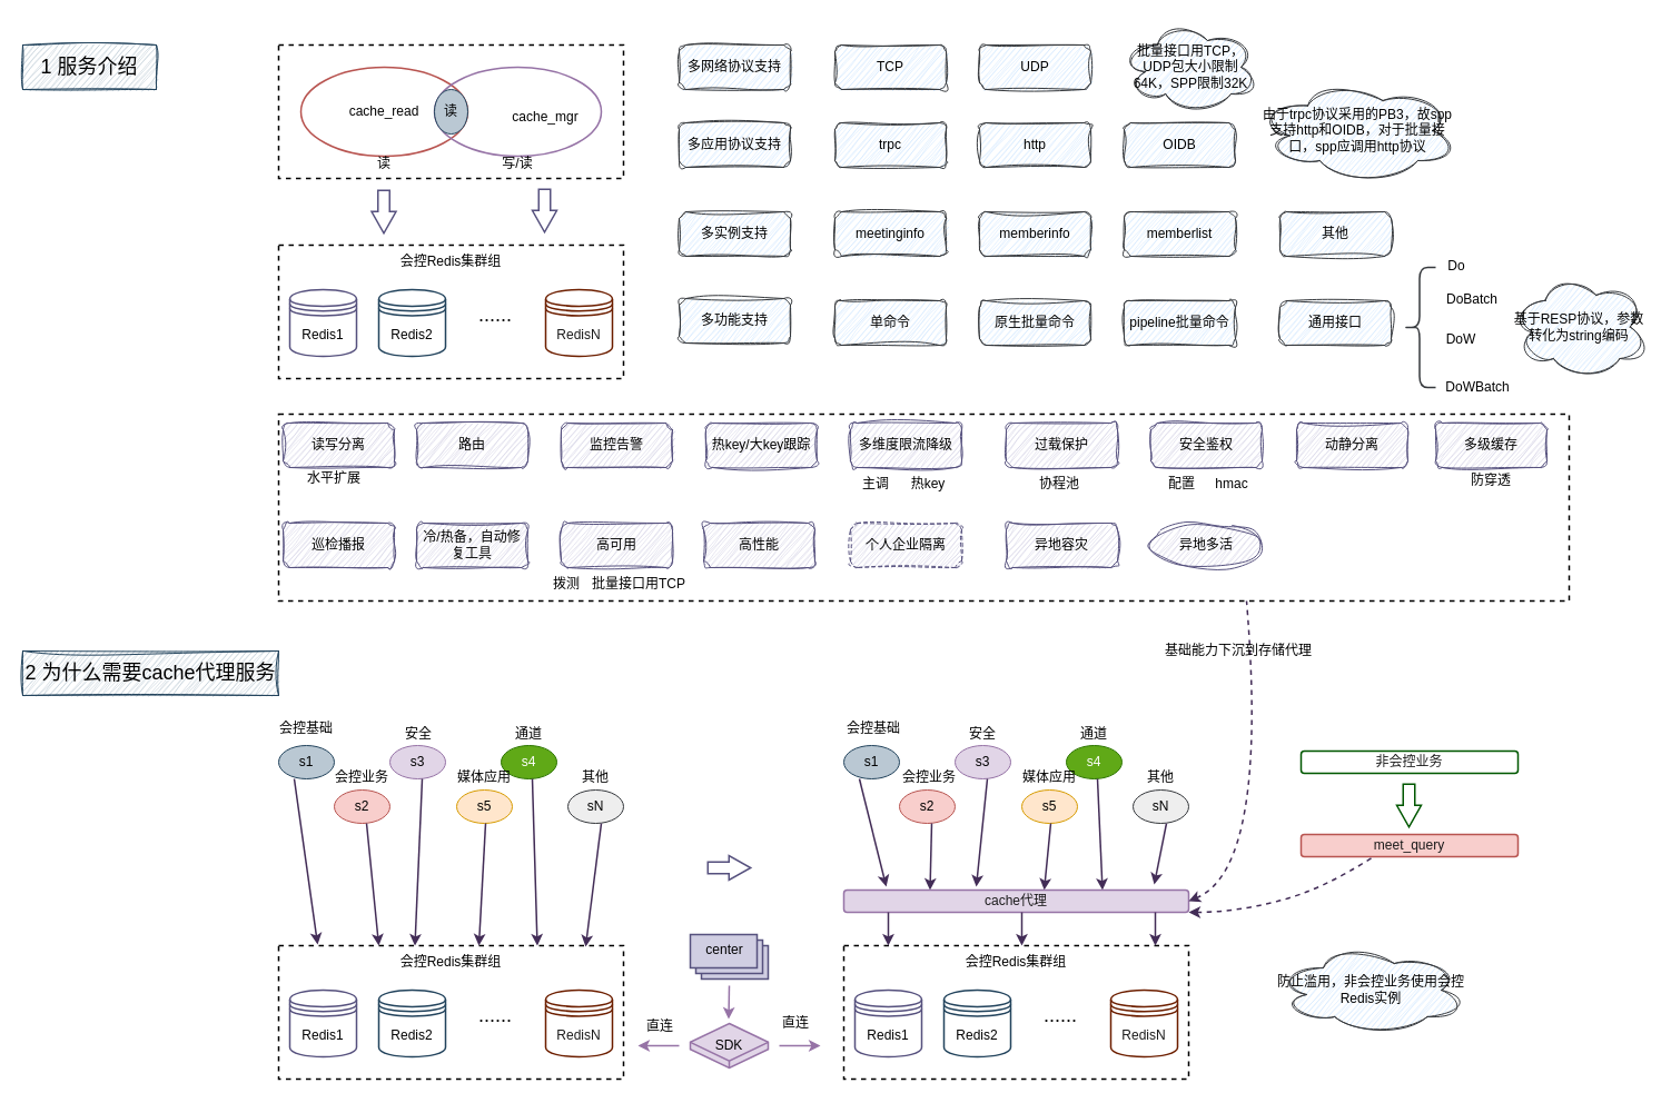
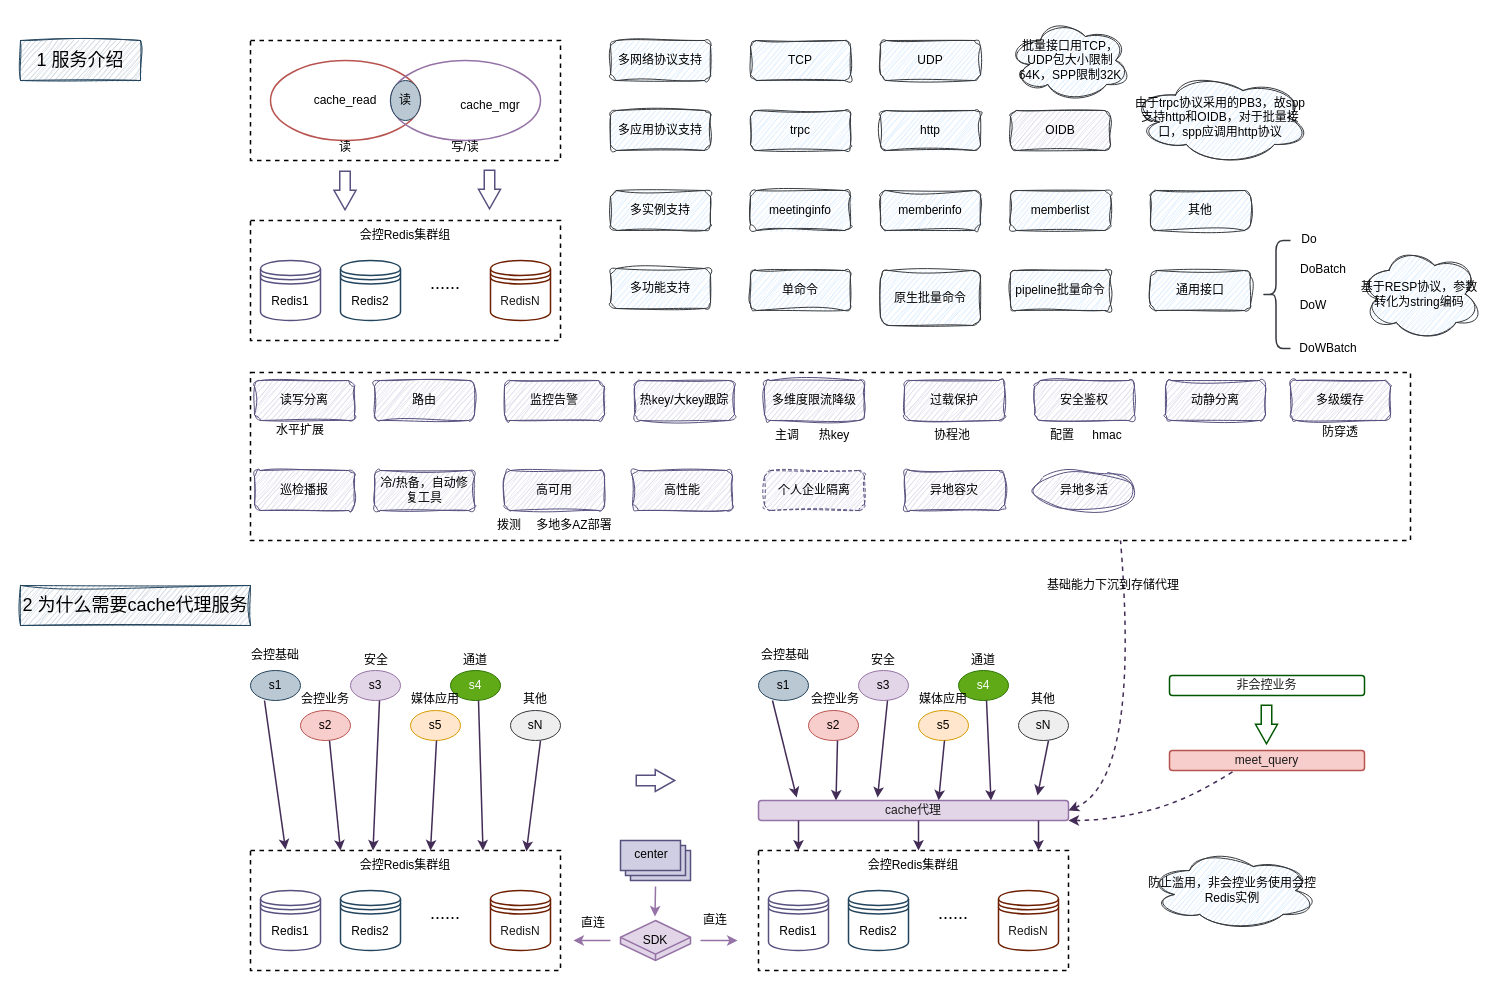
- <mxCell id="26" value="OIDB" style="rounded=1;whiteSpace=wrap;html=1;fillColor=#cce5ff;strokeColor=#36393d;sketch=1;curveFitting=1;jiggle=2;" vertex="1" parent="1"><mxGeometry x="1010" y="110" width="100" height="40" as="geometry" /></mxCell>
+ <mxCell id="26" value="OIDB" style="rounded=1;whiteSpace=wrap;html=1;fillColor=#d0cee2;strokeColor=#36393d;sketch=1;curveFitting=1;jiggle=2;" vertex="1" parent="1"><mxGeometry x="1010" y="110" width="100" height="40" as="geometry" /></mxCell>
- <mxCell id="36" value="原生批量命令" style="rounded=1;whiteSpace=wrap;html=1;fillColor=#cce5ff;strokeColor=#36393d;sketch=1;curveFitting=1;jiggle=2;" vertex="1" parent="1"><mxGeometry x="880" y="270" width="100" height="40" as="geometry" /></mxCell>
+ <mxCell id="36" value="原生批量命令" style="rounded=1;whiteSpace=wrap;html=1;fillColor=#cce5ff;strokeColor=#36393d;sketch=1;curveFitting=1;jiggle=2;" vertex="1" parent="1"><mxGeometry x="880" y="270" width="100" height="55" as="geometry" /></mxCell>
- <mxCell id="62" value="批量接口用TCP" style="rounded=0;whiteSpace=wrap;html=1;fillColor=none;strokeColor=none;" vertex="1" parent="1"><mxGeometry x="524" y="510" width="100" height="30" as="geometry" /></mxCell>
+ <mxCell id="62" value="多地多AZ部署" style="rounded=0;whiteSpace=wrap;html=1;fillColor=none;strokeColor=none;" vertex="1" parent="1"><mxGeometry x="524" y="510" width="100" height="30" as="geometry" /></mxCell>
